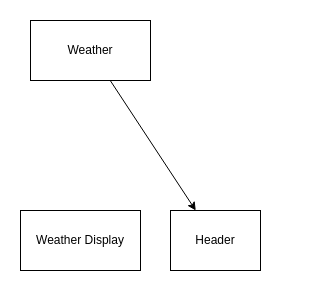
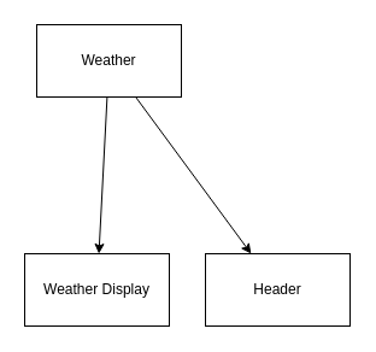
+ <mxCell id="2" value="" style="edgeStyle=none;html=1;" edge="1" parent="1" source="4" target="5"><mxGeometry relative="1" as="geometry" /></mxCell>
- <mxCell id="6" value="Header" style="rounded=0;whiteSpace=wrap;html=1;" vertex="1" parent="1"><mxGeometry x="170" y="210" width="90" height="60" as="geometry" /></mxCell>
+ <mxCell id="6" value="Header" style="rounded=0;whiteSpace=wrap;html=1;" vertex="1" parent="1"><mxGeometry x="170" y="210" width="120" height="60" as="geometry" /></mxCell>
